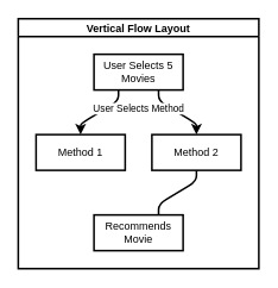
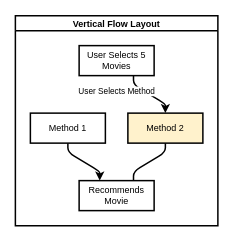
- <mxCell id="5" value="" style="html=1;rounded=1;curved=0;sourcePerimeterSpacing=0;targetPerimeterSpacing=0;startSize=6;endSize=6;noEdgeStyle=1;orthogonal=1;fontSize=12;strokeWidth=2;" edge="1" parent="2" source="3" target="4"><mxGeometry relative="1" as="geometry"><Array as="points"><mxPoint x="112.5" y="92" /><mxPoint x="70" y="118" /></Array></mxGeometry></mxCell>
- <mxCell id="6" value="Method 2" style="whiteSpace=wrap;html=1;fontSize=12;strokeWidth=2;" vertex="1" parent="2"><mxGeometry x="150" y="130" width="100" height="40" as="geometry" /></mxCell>
+ <mxCell id="6" value="Method 2" style="whiteSpace=wrap;html=1;fontSize=12;strokeWidth=2;fillColor=#fff2cc;" vertex="1" parent="2"><mxGeometry x="150" y="130" width="100" height="40" as="geometry" /></mxCell>
+ <mxCell id="10" value="" style="html=1;rounded=1;curved=0;sourcePerimeterSpacing=0;targetPerimeterSpacing=0;startSize=6;endSize=6;noEdgeStyle=1;orthogonal=1;fontSize=12;strokeWidth=2;" edge="1" parent="2" source="4" target="9"><mxGeometry relative="1" as="geometry"><Array as="points"><mxPoint x="70" y="182" /><mxPoint x="112.5" y="208" /></Array></mxGeometry></mxCell>
